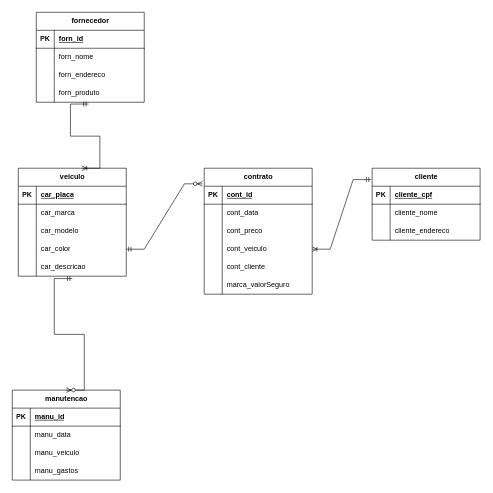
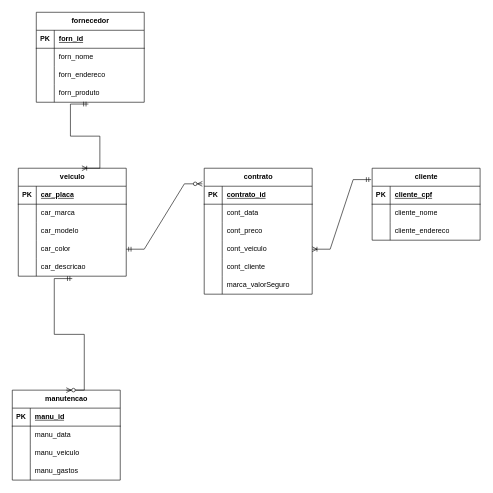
- <mxCell id="21" value="cont_id" style="shape=partialRectangle;connectable=0;fillColor=none;top=0;left=0;bottom=0;right=0;align=left;spacingLeft=6;fontStyle=5;overflow=hidden;whiteSpace=wrap;html=1;" parent="19" vertex="1"><mxGeometry x="30" width="150" height="30" as="geometry"><mxRectangle width="150" height="30" as="alternateBounds" /></mxGeometry></mxCell>
+ <mxCell id="21" value="contrato_id" style="shape=partialRectangle;connectable=0;fillColor=none;top=0;left=0;bottom=0;right=0;align=left;spacingLeft=6;fontStyle=5;overflow=hidden;whiteSpace=wrap;html=1;" parent="19" vertex="1"><mxGeometry x="30" width="150" height="30" as="geometry"><mxRectangle width="150" height="30" as="alternateBounds" /></mxGeometry></mxCell>
